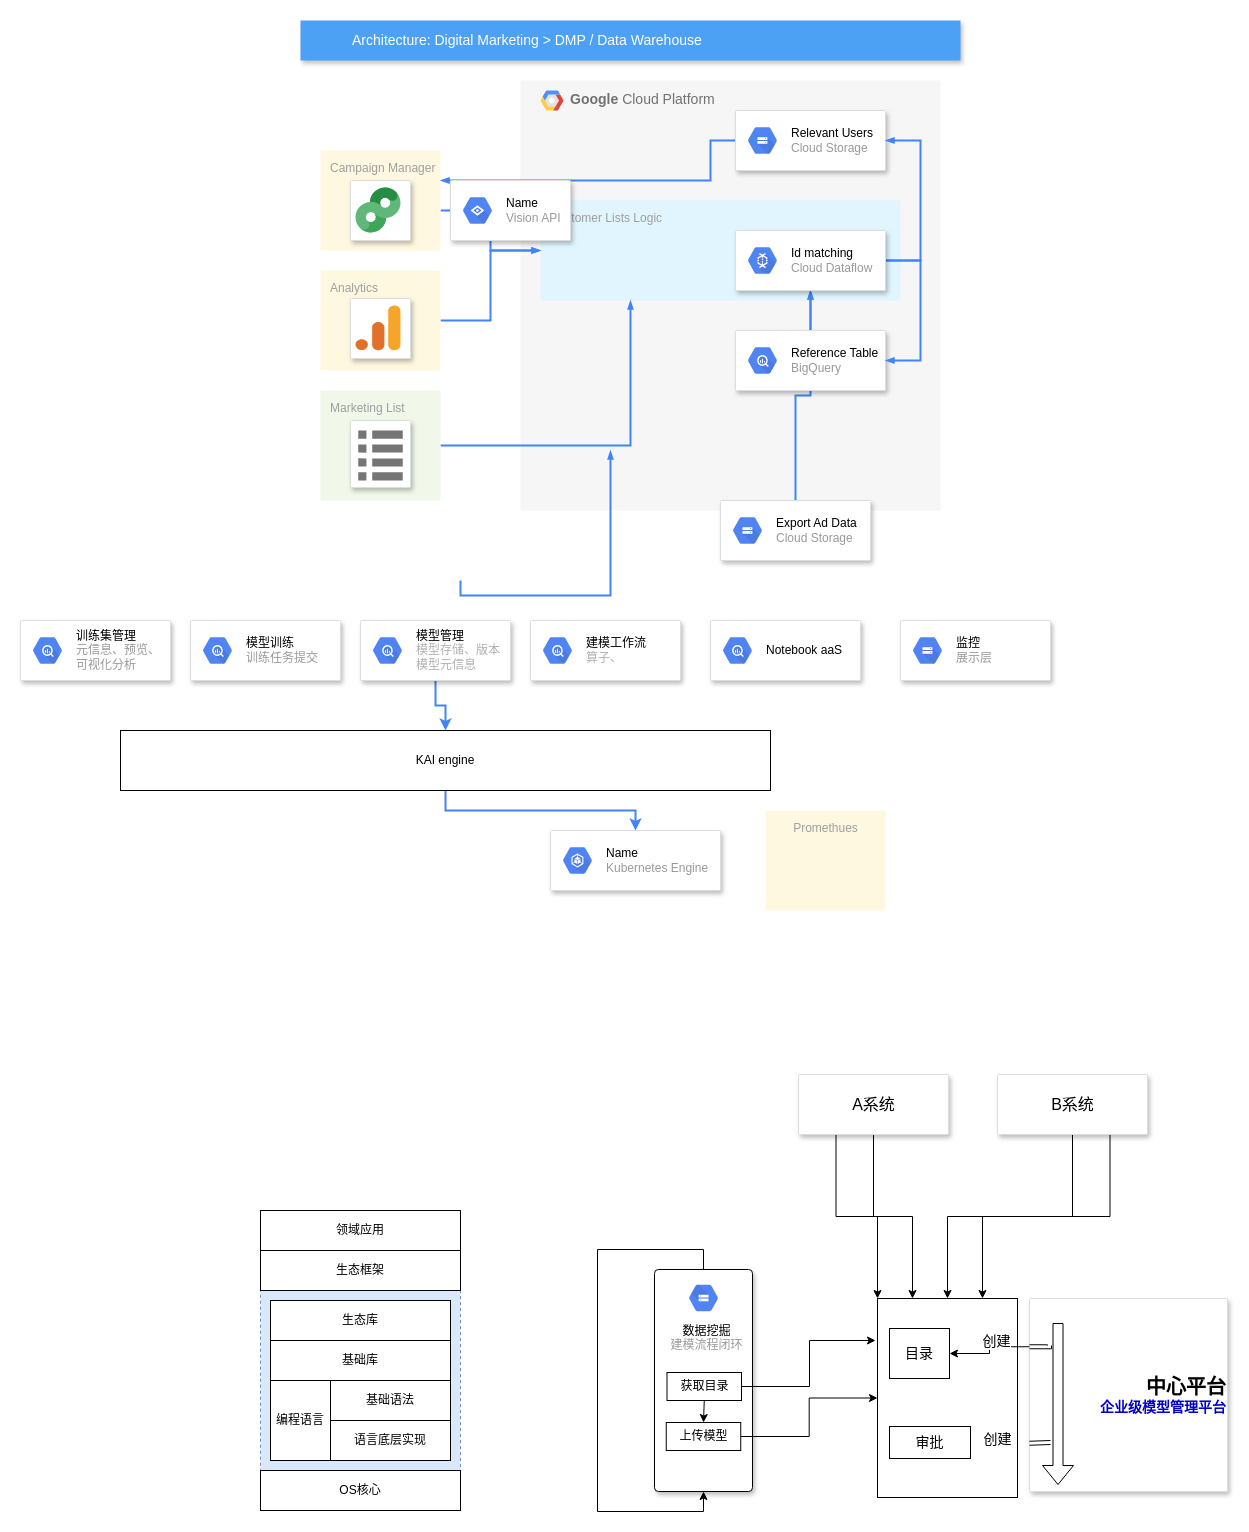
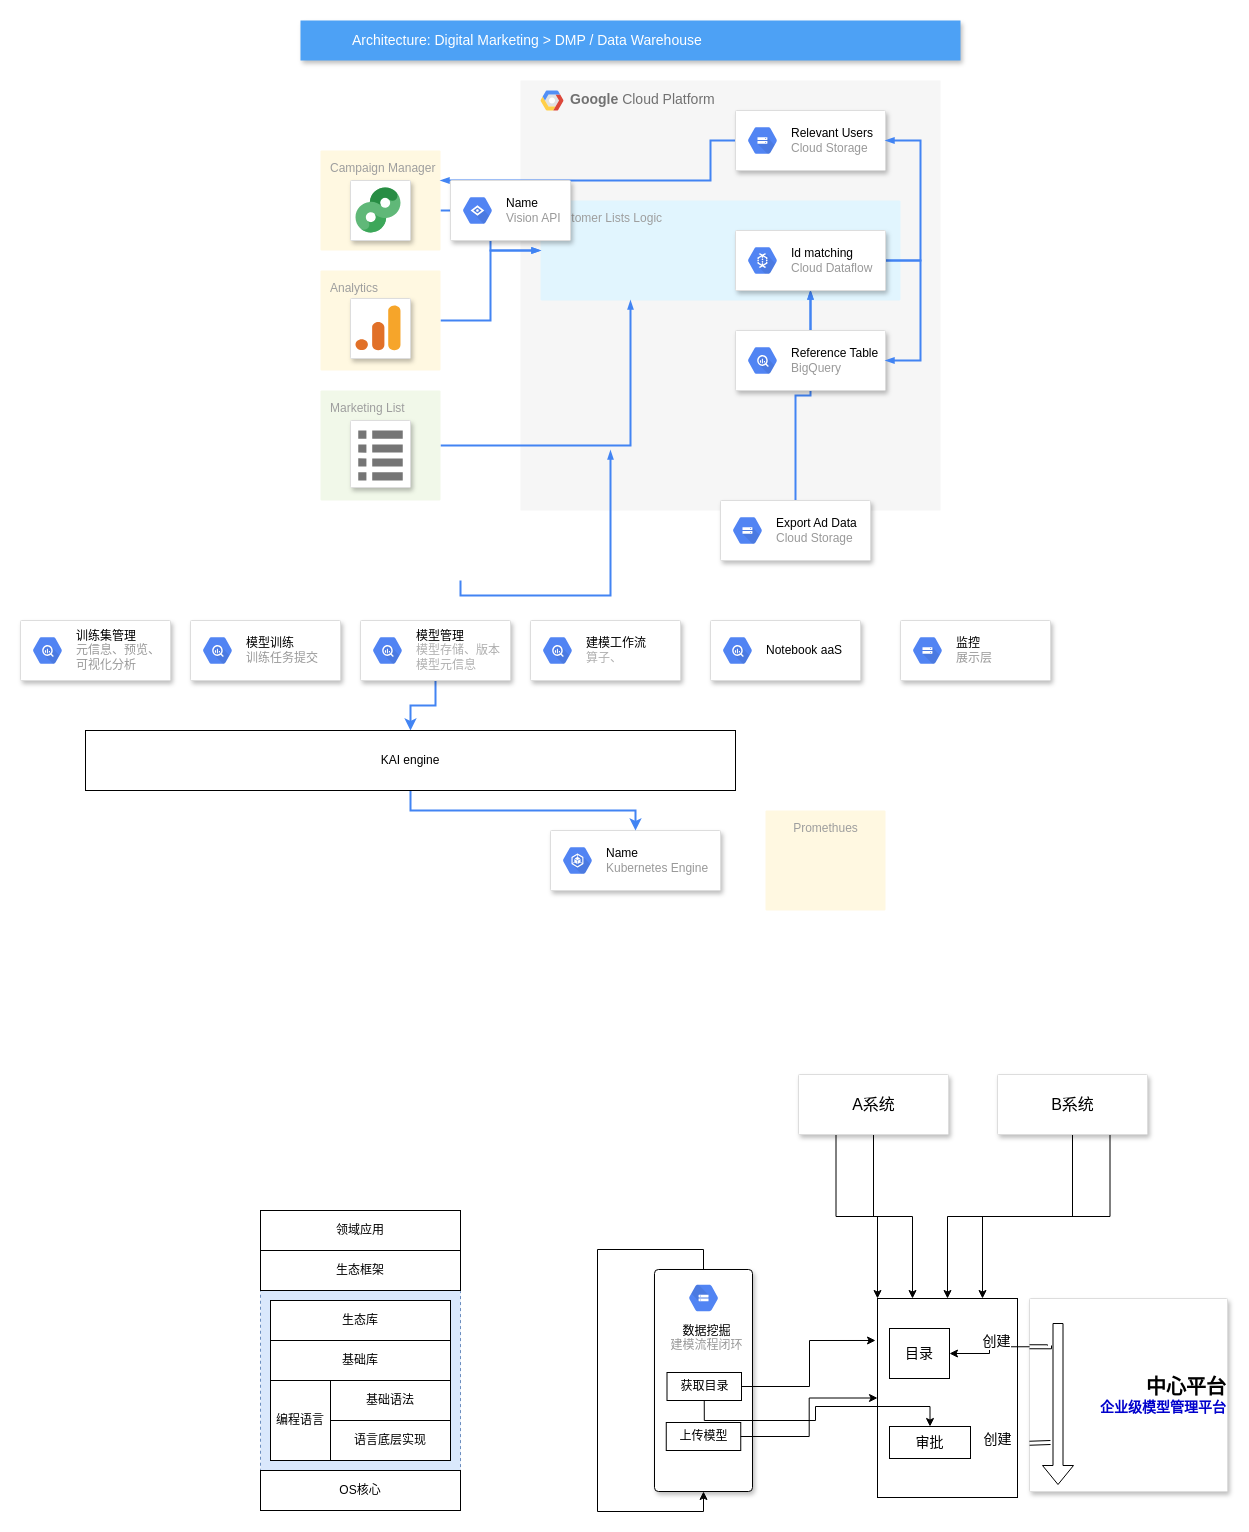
- <mxCell id="54" value="KAI&amp;nbsp;engine" style="rounded=0;whiteSpace=wrap;html=1;" parent="1" vertex="1"><mxGeometry x="120" y="730" width="650" height="60" as="geometry" /></mxCell>
+ <mxCell id="54" value="KAI&amp;nbsp;engine" style="rounded=0;whiteSpace=wrap;html=1;" parent="1" vertex="1"><mxGeometry x="85" y="730" width="650" height="60" as="geometry" /></mxCell>
- <mxCell id="71" style="edgeStyle=orthogonalEdgeStyle;rounded=0;orthogonalLoop=1;jettySize=auto;html=1;exitX=0.5;exitY=1;exitDx=0;exitDy=0;fontSize=18;entryX=0.5;entryY=0;entryDx=0;entryDy=0;" edge="1" parent="66" source="70" target="72"><mxGeometry relative="1" as="geometry" /></mxCell>
+ <mxCell id="71" style="edgeStyle=orthogonalEdgeStyle;rounded=0;orthogonalLoop=1;jettySize=auto;html=1;exitX=0.5;exitY=1;exitDx=0;exitDy=0;fontSize=18;" edge="1" parent="66" source="70" target="79"><mxGeometry relative="1" as="geometry" /></mxCell>
